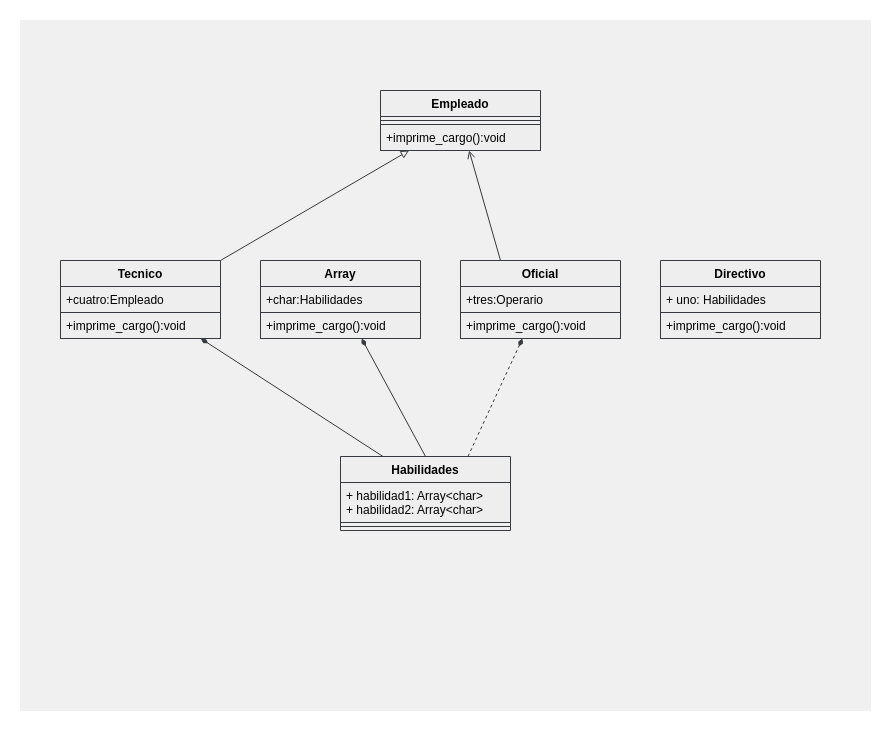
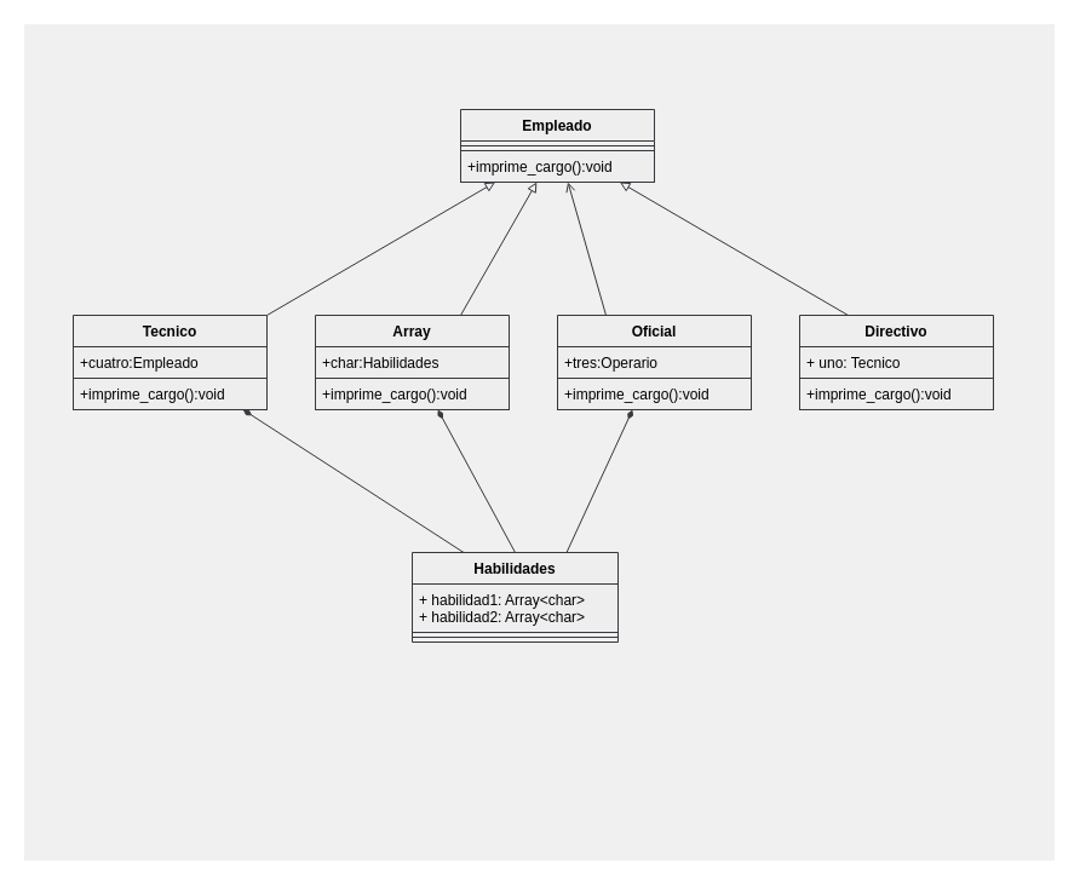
+ <mxCell id="16" style="edgeStyle=none;html=1;exitX=0.25;exitY=0;exitDx=0;exitDy=0;endArrow=block;endFill=0;swimlaneLine=1;fontColor=#000000;labelBackgroundColor=none;fillColor=#eeeeee;strokeColor=#36393d;" edge="1" parent="1" source="17" target="9"><mxGeometry relative="1" as="geometry" /></mxCell>
+ <mxCell id="12" style="edgeStyle=none;html=1;exitX=0.75;exitY=0;exitDx=0;exitDy=0;endArrow=block;endFill=0;swimlaneLine=1;fontColor=#000000;labelBackgroundColor=none;fillColor=#eeeeee;strokeColor=#36393d;" edge="1" parent="1" source="13" target="9"><mxGeometry relative="1" as="geometry" /></mxCell>
- <mxCell id="18" value="+ uno: Habilidades" style="text;align=left;verticalAlign=top;spacingLeft=4;spacingRight=4;overflow=hidden;rotatable=0;points=[[0,0.5],[1,0.5]];portConstraint=eastwest;swimlaneLine=1;labelBackgroundColor=none;fillColor=#eeeeee;strokeColor=#36393d;fontColor=#000000;" vertex="1" parent="17"><mxGeometry y="26" width="160" height="26" as="geometry" /></mxCell>
+ <mxCell id="18" value="+ uno: Tecnico" style="text;align=left;verticalAlign=top;spacingLeft=4;spacingRight=4;overflow=hidden;rotatable=0;points=[[0,0.5],[1,0.5]];portConstraint=eastwest;swimlaneLine=1;labelBackgroundColor=none;fillColor=#eeeeee;strokeColor=#36393d;fontColor=#000000;" vertex="1" parent="17"><mxGeometry y="26" width="160" height="26" as="geometry" /></mxCell>
- <mxCell id="5" style="html=1;exitX=0.75;exitY=0;exitDx=0;exitDy=0;endArrow=diamondThin;endFill=1;swimlaneLine=1;fontColor=#000000;labelBackgroundColor=none;fillColor=#eeeeee;strokeColor=#36393d;dashed=1;" edge="1" parent="1" source="6" target="21"><mxGeometry relative="1" as="geometry"><mxPoint x="550" y="380" as="targetPoint" /></mxGeometry></mxCell>
+ <mxCell id="5" style="html=1;exitX=0.75;exitY=0;exitDx=0;exitDy=0;endArrow=diamondThin;endFill=1;swimlaneLine=1;fontColor=#000000;labelBackgroundColor=none;fillColor=#eeeeee;strokeColor=#36393d;" edge="1" parent="1" source="6" target="21"><mxGeometry relative="1" as="geometry"><mxPoint x="550" y="380" as="targetPoint" /></mxGeometry></mxCell>
